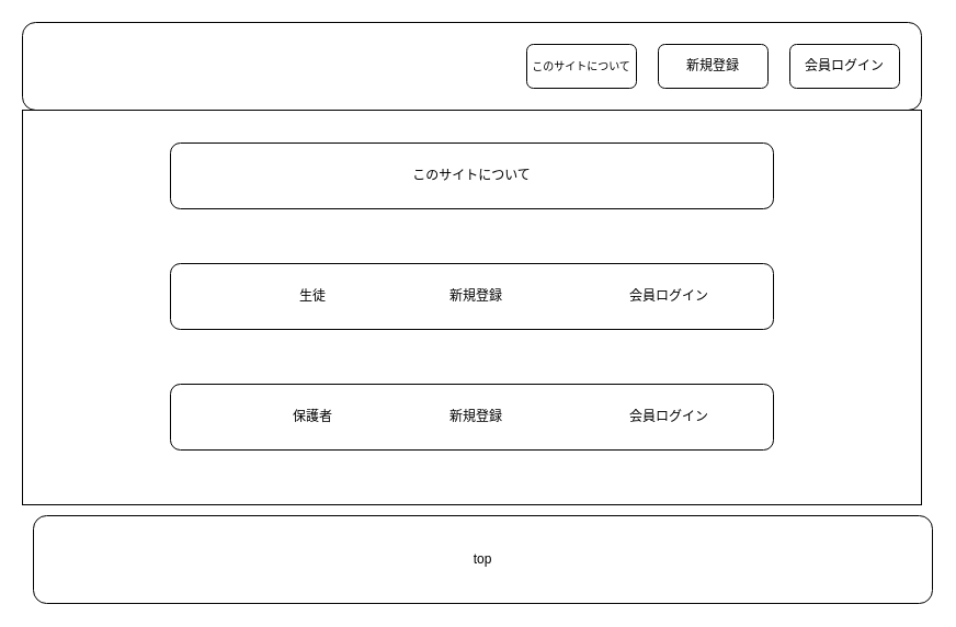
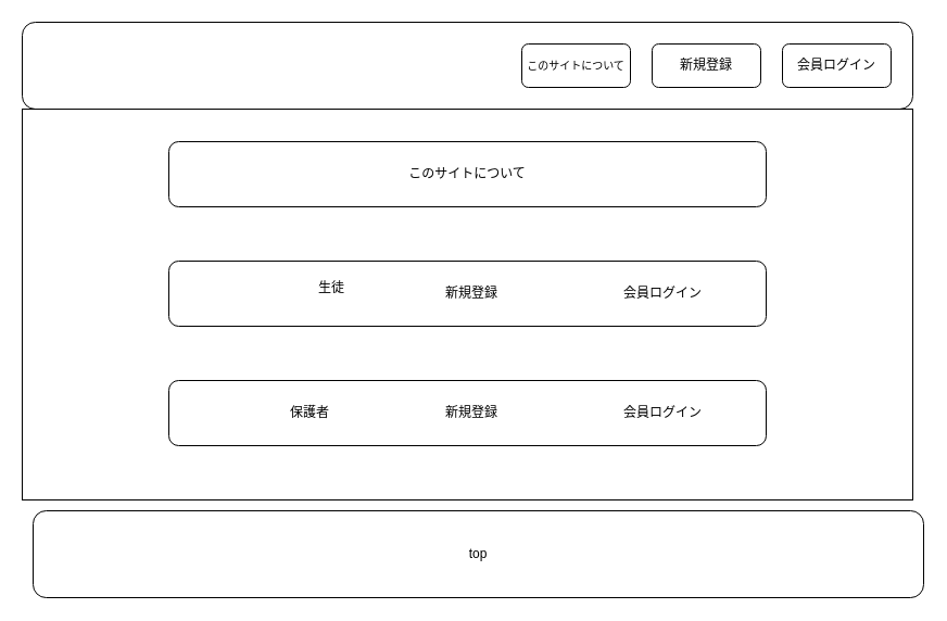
- <mxCell id="11" value="生徒" style="text;html=1;strokeColor=none;fillColor=none;align=center;verticalAlign=middle;whiteSpace=wrap;rounded=0;" parent="1" vertex="1"><mxGeometry x="250" y="260" width="70" height="20" as="geometry" /></mxCell>
+ <mxCell id="11" value="生徒" style="text;html=1;strokeColor=none;fillColor=none;align=center;verticalAlign=middle;whiteSpace=wrap;rounded=0;" parent="1" vertex="1"><mxGeometry x="270" y="255" width="70" height="20" as="geometry" /></mxCell>
